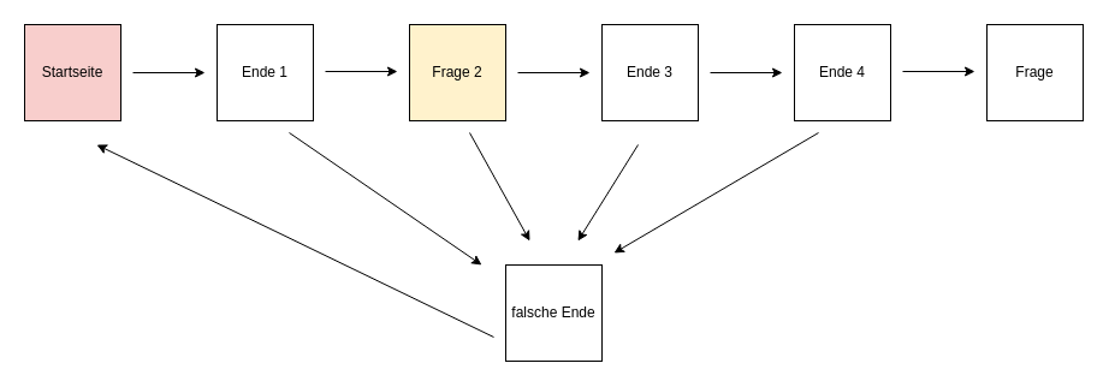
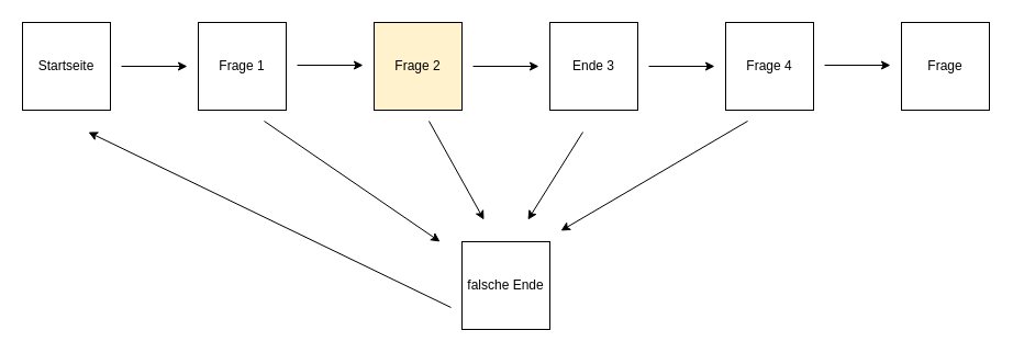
- <mxCell id="2" value="Startseite" style="whiteSpace=wrap;html=1;aspect=fixed;fillColor=#f8cecc;" vertex="1" parent="1"><mxGeometry x="20" y="20" width="80" height="80" as="geometry" /></mxCell>
+ <mxCell id="2" value="Startseite" style="whiteSpace=wrap;html=1;aspect=fixed;" vertex="1" parent="1"><mxGeometry x="20" y="20" width="80" height="80" as="geometry" /></mxCell>
- <mxCell id="3" value="Ende 1" style="whiteSpace=wrap;html=1;aspect=fixed;" vertex="1" parent="1"><mxGeometry x="180" y="20" width="80" height="80" as="geometry" /></mxCell>
+ <mxCell id="3" value="Frage 1" style="whiteSpace=wrap;html=1;aspect=fixed;" vertex="1" parent="1"><mxGeometry x="180" y="20" width="80" height="80" as="geometry" /></mxCell>
- <mxCell id="7" value="Ende 4" style="whiteSpace=wrap;html=1;aspect=fixed;" vertex="1" parent="1"><mxGeometry x="660" y="20" width="80" height="80" as="geometry" /></mxCell>
+ <mxCell id="7" value="Frage 4" style="whiteSpace=wrap;html=1;aspect=fixed;" vertex="1" parent="1"><mxGeometry x="660" y="20" width="80" height="80" as="geometry" /></mxCell>
